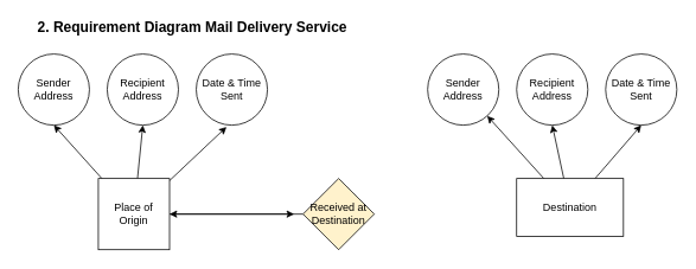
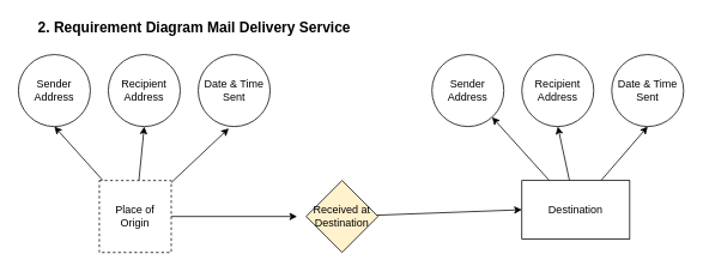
- <mxCell id="6" value="Place of Origin" style="whiteSpace=wrap;html=1;aspect=fixed;" parent="1" vertex="1"><mxGeometry x="110" y="200" width="80" height="80" as="geometry" /></mxCell>
+ <mxCell id="6" value="Place of Origin" style="whiteSpace=wrap;html=1;aspect=fixed;dashed=1;" parent="1" vertex="1"><mxGeometry x="110" y="200" width="80" height="80" as="geometry" /></mxCell>
- <mxCell id="7" style="edgeStyle=none;rounded=0;orthogonalLoop=1;jettySize=auto;html=1;" parent="1" source="8" target="6" edge="1"><mxGeometry relative="1" as="geometry" /></mxCell>
+ <mxCell id="7" style="edgeStyle=none;rounded=0;orthogonalLoop=1;jettySize=auto;html=1;entryX=0;entryY=0.5;entryDx=0;entryDy=0;" parent="1" source="8" target="15" edge="1"><mxGeometry relative="1" as="geometry" /></mxCell>
